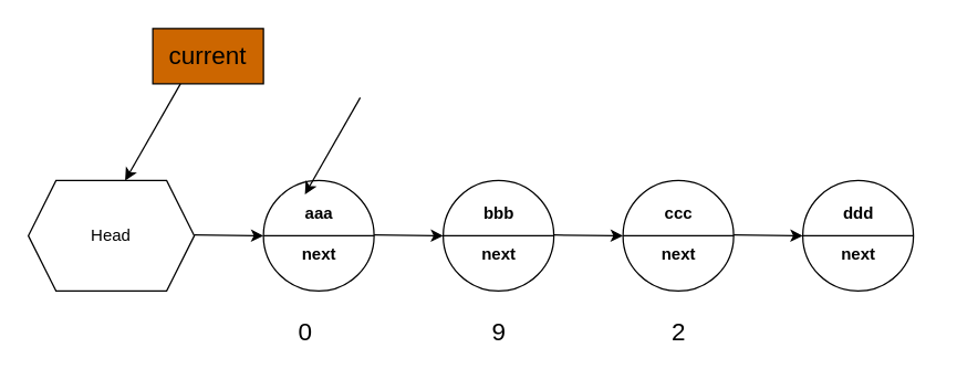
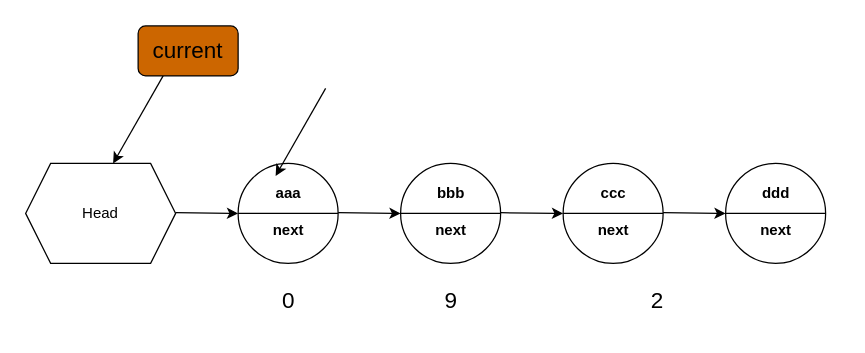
- <mxCell id="26" value="&lt;font style=&quot;font-size: 18px;&quot;&gt;current&lt;/font&gt;" style="rounded=0;whiteSpace=wrap;html=1;fontSize=12;fillColor=#CC6600;" parent="24" vertex="1"><mxGeometry x="20" width="80" height="40" as="geometry" /></mxCell>
+ <mxCell id="26" value="&lt;font style=&quot;font-size: 18px;&quot;&gt;current&lt;/font&gt;" style="whiteSpace=wrap;html=1;fontSize=12;fillColor=#CC6600;rounded=1;" parent="24" vertex="1"><mxGeometry x="20" width="80" height="40" as="geometry" /></mxCell>
- <mxCell id="15" value="0" style="text;html=1;align=center;verticalAlign=middle;resizable=0;points=[];autosize=1;strokeColor=none;fillColor=none;fontSize=18;" parent="1" vertex="1"><mxGeometry x="205" y="220" width="30" height="40" as="geometry" /></mxCell>
+ <mxCell id="15" value="0" style="text;html=1;align=center;verticalAlign=middle;resizable=0;points=[];autosize=1;strokeColor=none;fillColor=none;fontSize=18;" parent="1" vertex="1"><mxGeometry x="215" y="220" width="30" height="40" as="geometry" /></mxCell>
- <mxCell id="17" value="2" style="text;html=1;align=center;verticalAlign=middle;resizable=0;points=[];autosize=1;strokeColor=none;fillColor=none;fontSize=18;" parent="1" vertex="1"><mxGeometry x="475" y="220" width="30" height="40" as="geometry" /></mxCell>
+ <mxCell id="17" value="2" style="text;html=1;align=center;verticalAlign=middle;resizable=0;points=[];autosize=1;strokeColor=none;fillColor=none;fontSize=18;" parent="1" vertex="1"><mxGeometry x="510" y="220" width="30" height="40" as="geometry" /></mxCell>
